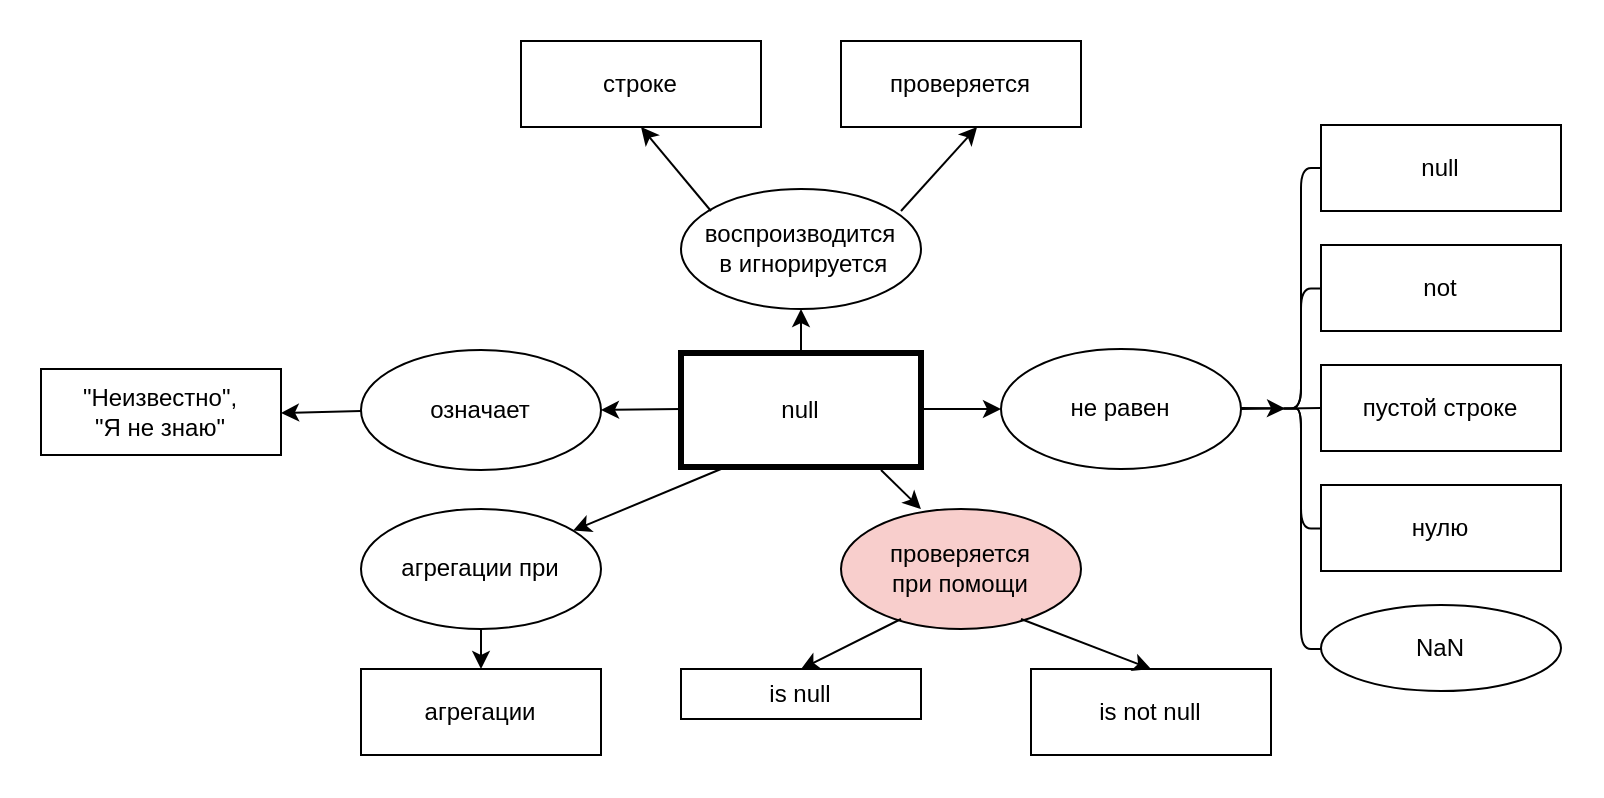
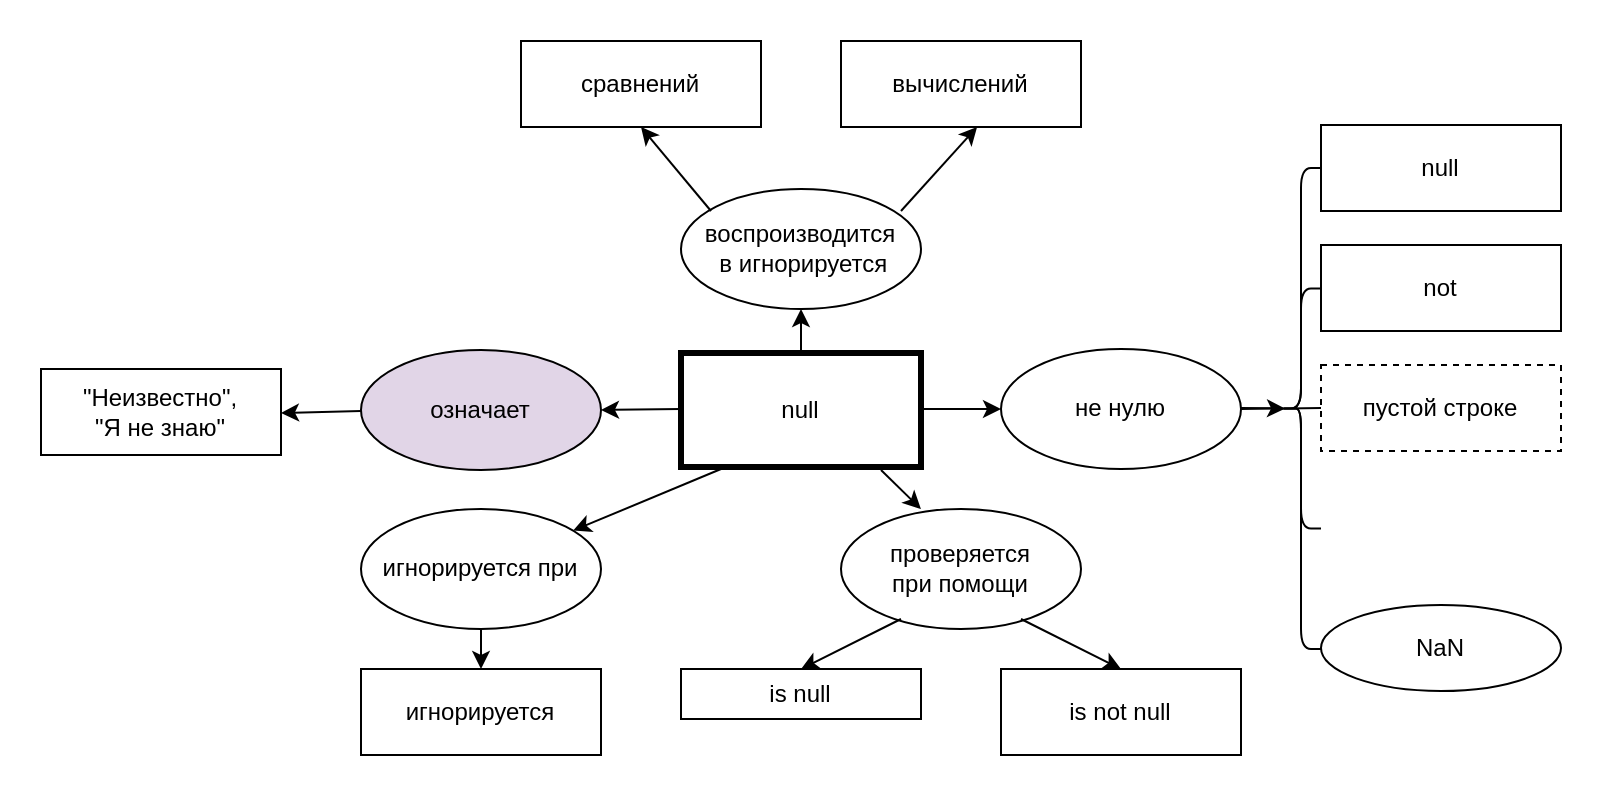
- <mxCell id="10" value="строке" style="rounded=0;whiteSpace=wrap;html=1;" vertex="1" parent="1"><mxGeometry x="260" y="20" width="120" height="43" as="geometry" /></mxCell>
+ <mxCell id="10" value="сравнений" style="rounded=0;whiteSpace=wrap;html=1;" vertex="1" parent="1"><mxGeometry x="260" y="20" width="120" height="43" as="geometry" /></mxCell>
- <mxCell id="11" value="проверяется" style="rounded=0;whiteSpace=wrap;html=1;" vertex="1" parent="1"><mxGeometry x="420" y="20" width="120" height="43" as="geometry" /></mxCell>
+ <mxCell id="11" value="вычислений" style="rounded=0;whiteSpace=wrap;html=1;" vertex="1" parent="1"><mxGeometry x="420" y="20" width="120" height="43" as="geometry" /></mxCell>
- <mxCell id="5" value="пустой строке" style="rounded=0;whiteSpace=wrap;html=1;" vertex="1" parent="1"><mxGeometry x="660" y="182" width="120" height="43" as="geometry" /></mxCell>
+ <mxCell id="5" value="пустой строке" style="rounded=0;whiteSpace=wrap;html=1;dashed=1;" vertex="1" parent="1"><mxGeometry x="660" y="182" width="120" height="43" as="geometry" /></mxCell>
- <mxCell id="3" value="не равен" style="ellipse;whiteSpace=wrap;html=1;" vertex="1" parent="1"><mxGeometry x="500" y="174" width="120" height="60" as="geometry" /></mxCell>
+ <mxCell id="3" value="не нулю" style="ellipse;whiteSpace=wrap;html=1;" vertex="1" parent="1"><mxGeometry x="500" y="174" width="120" height="60" as="geometry" /></mxCell>
- <mxCell id="12" value="означает" style="ellipse;whiteSpace=wrap;html=1;" vertex="1" parent="1"><mxGeometry x="180" y="174.5" width="120" height="60" as="geometry" /></mxCell>
+ <mxCell id="12" value="означает" style="ellipse;whiteSpace=wrap;html=1;fillColor=#e1d5e7;" vertex="1" parent="1"><mxGeometry x="180" y="174.5" width="120" height="60" as="geometry" /></mxCell>
- <mxCell id="6" value="нулю" style="rounded=0;whiteSpace=wrap;html=1;" vertex="1" parent="1"><mxGeometry x="660" y="242" width="120" height="43" as="geometry" /></mxCell>
- <mxCell id="14" value="агрегации при" style="ellipse;whiteSpace=wrap;html=1;" vertex="1" parent="1"><mxGeometry x="180" y="254" width="120" height="60" as="geometry" /></mxCell>
+ <mxCell id="14" value="игнорируется при" style="ellipse;whiteSpace=wrap;html=1;" vertex="1" parent="1"><mxGeometry x="180" y="254" width="120" height="60" as="geometry" /></mxCell>
- <mxCell id="13" value="проверяется&lt;br&gt;при помощи" style="ellipse;whiteSpace=wrap;html=1;fillColor=#f8cecc;" vertex="1" parent="1"><mxGeometry x="420" y="254" width="120" height="60" as="geometry" /></mxCell>
+ <mxCell id="13" value="проверяется&lt;br&gt;при помощи" style="ellipse;whiteSpace=wrap;html=1;" vertex="1" parent="1"><mxGeometry x="420" y="254" width="120" height="60" as="geometry" /></mxCell>
- <mxCell id="15" value="is not null" style="rounded=0;whiteSpace=wrap;html=1;" vertex="1" parent="1"><mxGeometry x="515" y="334" width="120" height="43" as="geometry" /></mxCell>
+ <mxCell id="15" value="is not null" style="rounded=0;whiteSpace=wrap;html=1;" vertex="1" parent="1"><mxGeometry x="500" y="334" width="120" height="43" as="geometry" /></mxCell>
- <mxCell id="18" value="агрегации" style="rounded=0;whiteSpace=wrap;html=1;" vertex="1" parent="1"><mxGeometry x="180" y="334" width="120" height="43" as="geometry" /></mxCell>
+ <mxCell id="18" value="игнорируется" style="rounded=0;whiteSpace=wrap;html=1;" vertex="1" parent="1"><mxGeometry x="180" y="334" width="120" height="43" as="geometry" /></mxCell>
